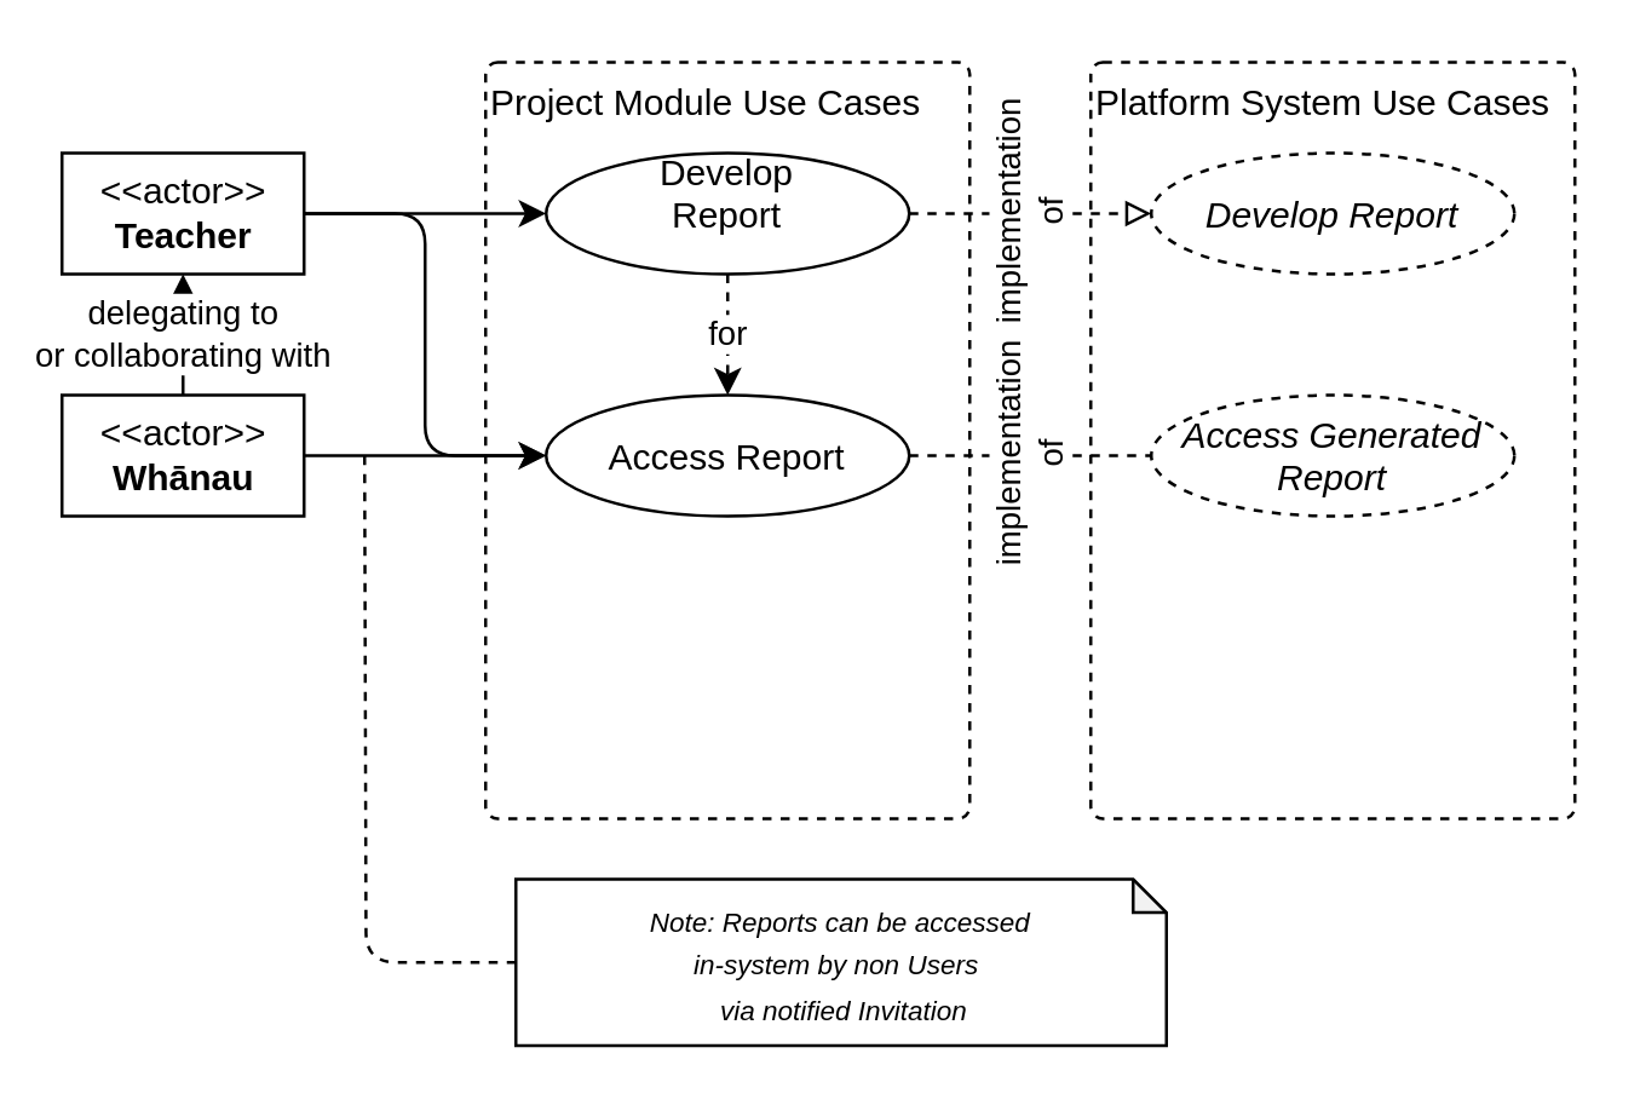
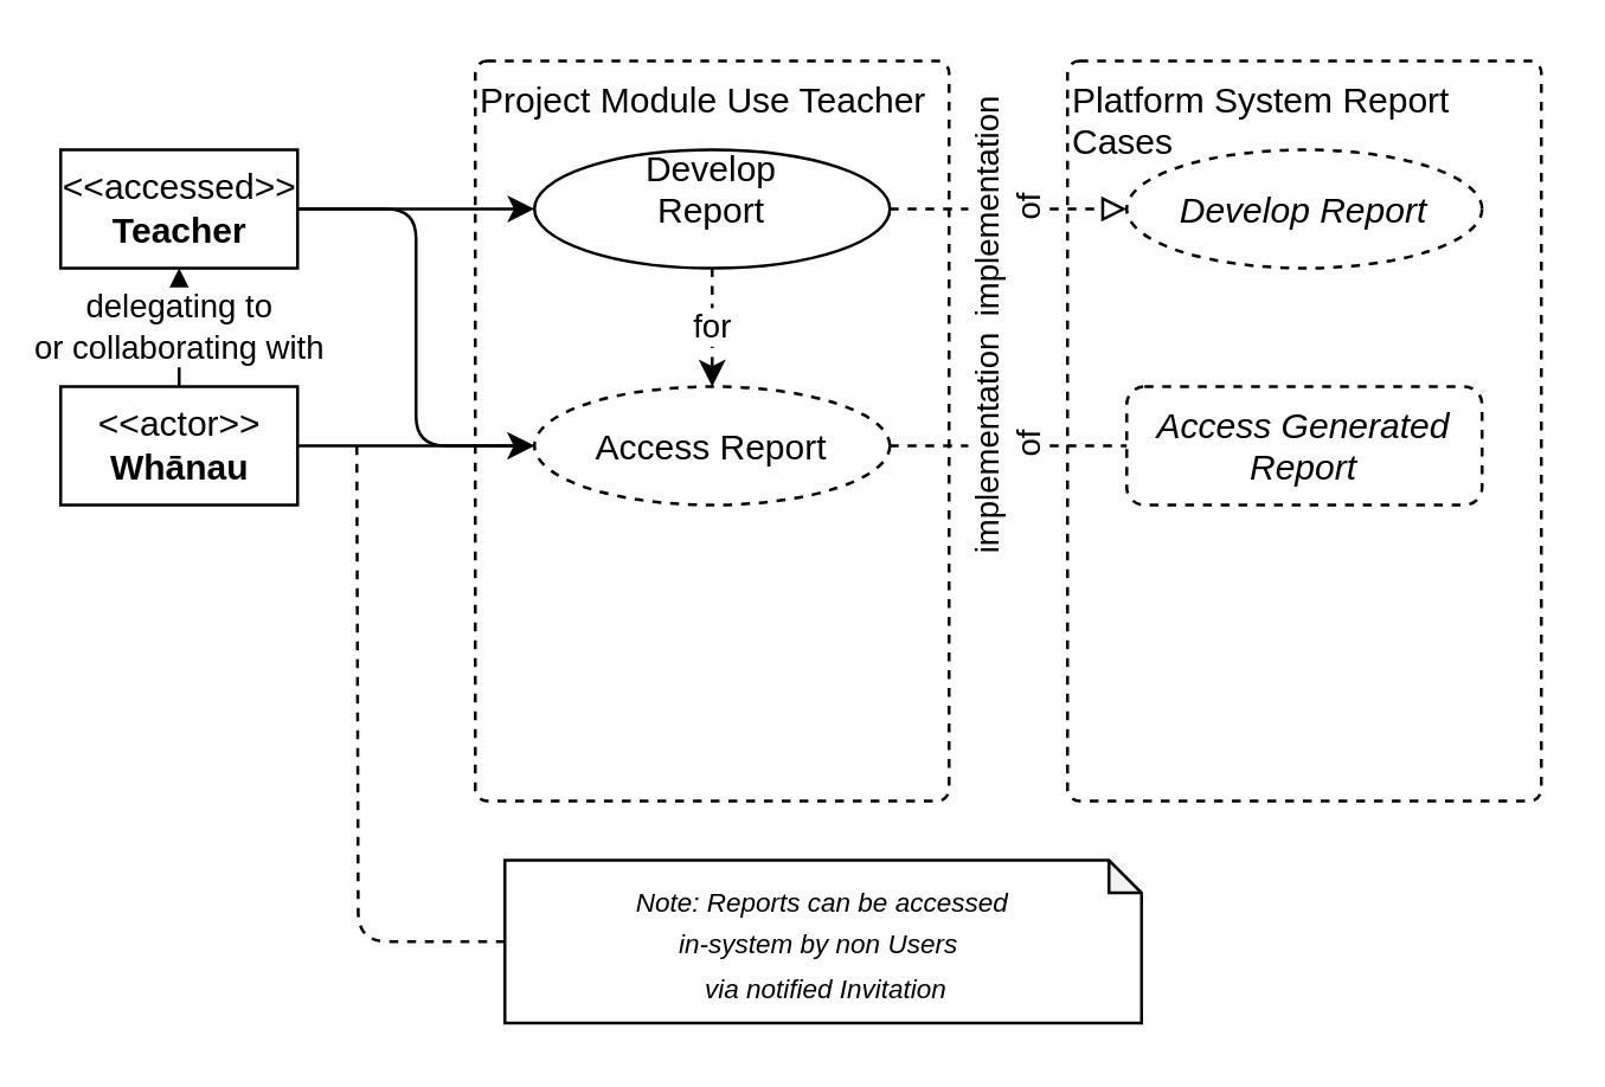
- <mxCell id="5" value="Project Module Use Cases" style="rounded=1;whiteSpace=wrap;html=1;recursiveResize=0;container=1;collapsible=0;dashed=1;arcSize=8;absoluteArcSize=1;align=left;verticalAlign=top;" vertex="1" parent="1"><mxGeometry x="160" y="20" width="160" height="250" as="geometry" /></mxCell>
+ <mxCell id="5" value="Project Module Use Teacher" style="rounded=1;whiteSpace=wrap;html=1;recursiveResize=0;container=1;collapsible=0;dashed=1;arcSize=8;absoluteArcSize=1;align=left;verticalAlign=top;" vertex="1" parent="1"><mxGeometry x="160" y="20" width="160" height="250" as="geometry" /></mxCell>
- <mxCell id="2" value="Platform System Use Cases" style="rounded=1;whiteSpace=wrap;html=1;recursiveResize=0;container=1;collapsible=0;dashed=1;arcSize=8;absoluteArcSize=1;align=left;verticalAlign=top;" vertex="1" parent="1"><mxGeometry x="360" y="20" width="160" height="250" as="geometry" /></mxCell>
+ <mxCell id="2" value="Platform System Report Cases" style="rounded=1;whiteSpace=wrap;html=1;recursiveResize=0;container=1;collapsible=0;dashed=1;arcSize=8;absoluteArcSize=1;align=left;verticalAlign=top;" vertex="1" parent="1"><mxGeometry x="360" y="20" width="160" height="250" as="geometry" /></mxCell>
- <mxCell id="11" value="&amp;lt;&amp;lt;actor&amp;gt;&amp;gt;&lt;br&gt;&lt;b&gt;Teacher&lt;/b&gt;" style="text;html=1;align=center;verticalAlign=middle;dashed=0;fillColor=#ffffff;strokeColor=#000000;" vertex="1" parent="1"><mxGeometry x="20" y="50" width="80" height="40" as="geometry" /></mxCell>
+ <mxCell id="11" value="&amp;lt;&amp;lt;accessed&amp;gt;&amp;gt;&lt;br&gt;&lt;b&gt;Teacher&lt;/b&gt;" style="text;html=1;align=center;verticalAlign=middle;dashed=0;fillColor=#ffffff;strokeColor=#000000;" vertex="1" parent="1"><mxGeometry x="20" y="50" width="80" height="40" as="geometry" /></mxCell>
- <mxCell id="6" value="Access Report" style="ellipse;" vertex="1" parent="5"><mxGeometry x="20" y="110" width="120" height="40" as="geometry" /></mxCell>
+ <mxCell id="6" value="Access Report" style="ellipse;dashed=1;" vertex="1" parent="5"><mxGeometry x="20" y="110" width="120" height="40" as="geometry" /></mxCell>
- <mxCell id="3" value="Access Generated &#10;Report" style="ellipse;fontStyle=2;dashed=1;" vertex="1" parent="2"><mxGeometry x="20" y="110" width="120" height="40" as="geometry" /></mxCell>
+ <mxCell id="3" value="Access Generated &#10;Report" style="fontStyle=2;dashed=1;rounded=1;" vertex="1" parent="2"><mxGeometry x="20" y="110" width="120" height="40" as="geometry" /></mxCell>
